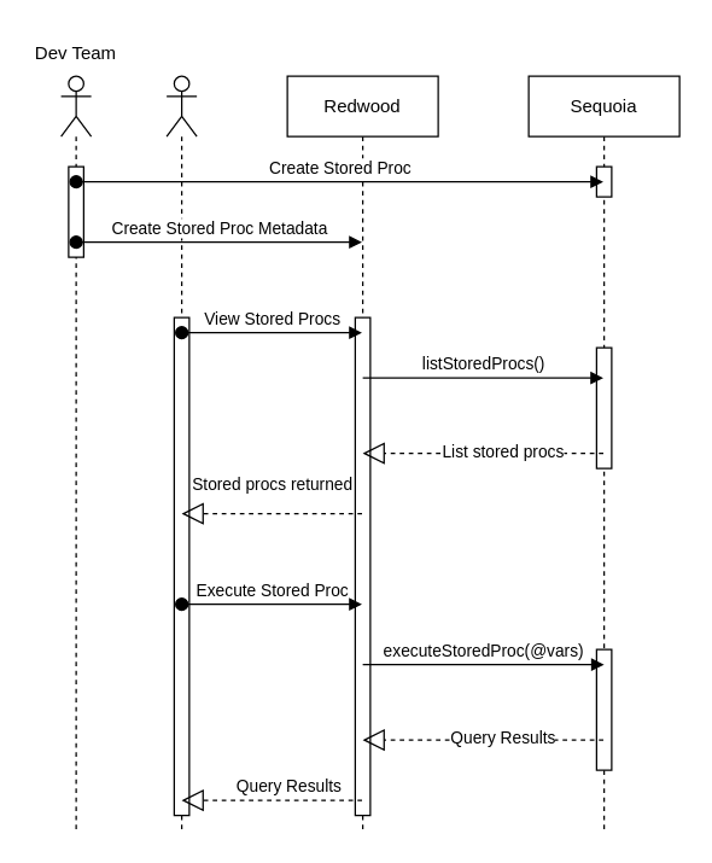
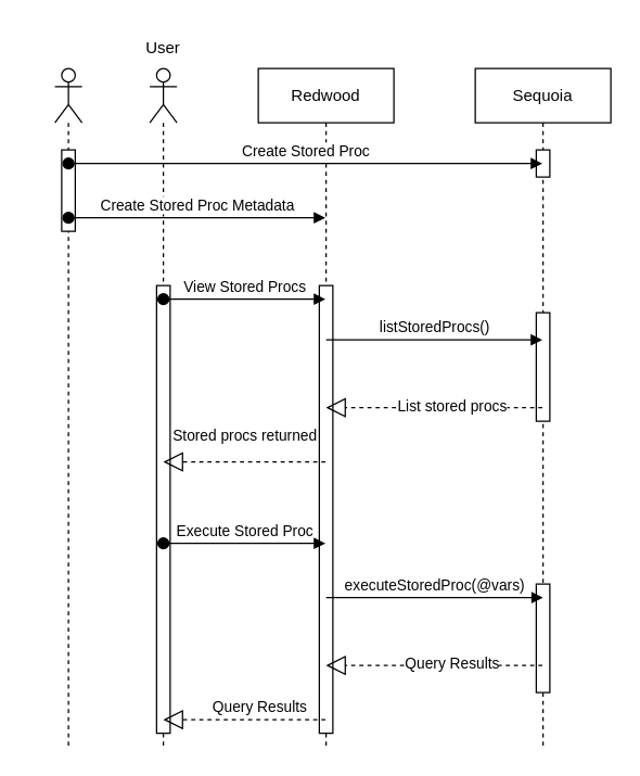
- <mxCell id="6" value="Dev Team" style="text;html=1;align=center;verticalAlign=middle;whiteSpace=wrap;rounded=0;" vertex="1" parent="1"><mxGeometry x="20" y="20" width="60" height="30" as="geometry" /></mxCell>
+ <mxCell id="7" value="User" style="text;html=1;align=center;verticalAlign=middle;whiteSpace=wrap;rounded=0;" vertex="1" parent="1"><mxGeometry x="90" y="20" width="60" height="30" as="geometry" /></mxCell>
